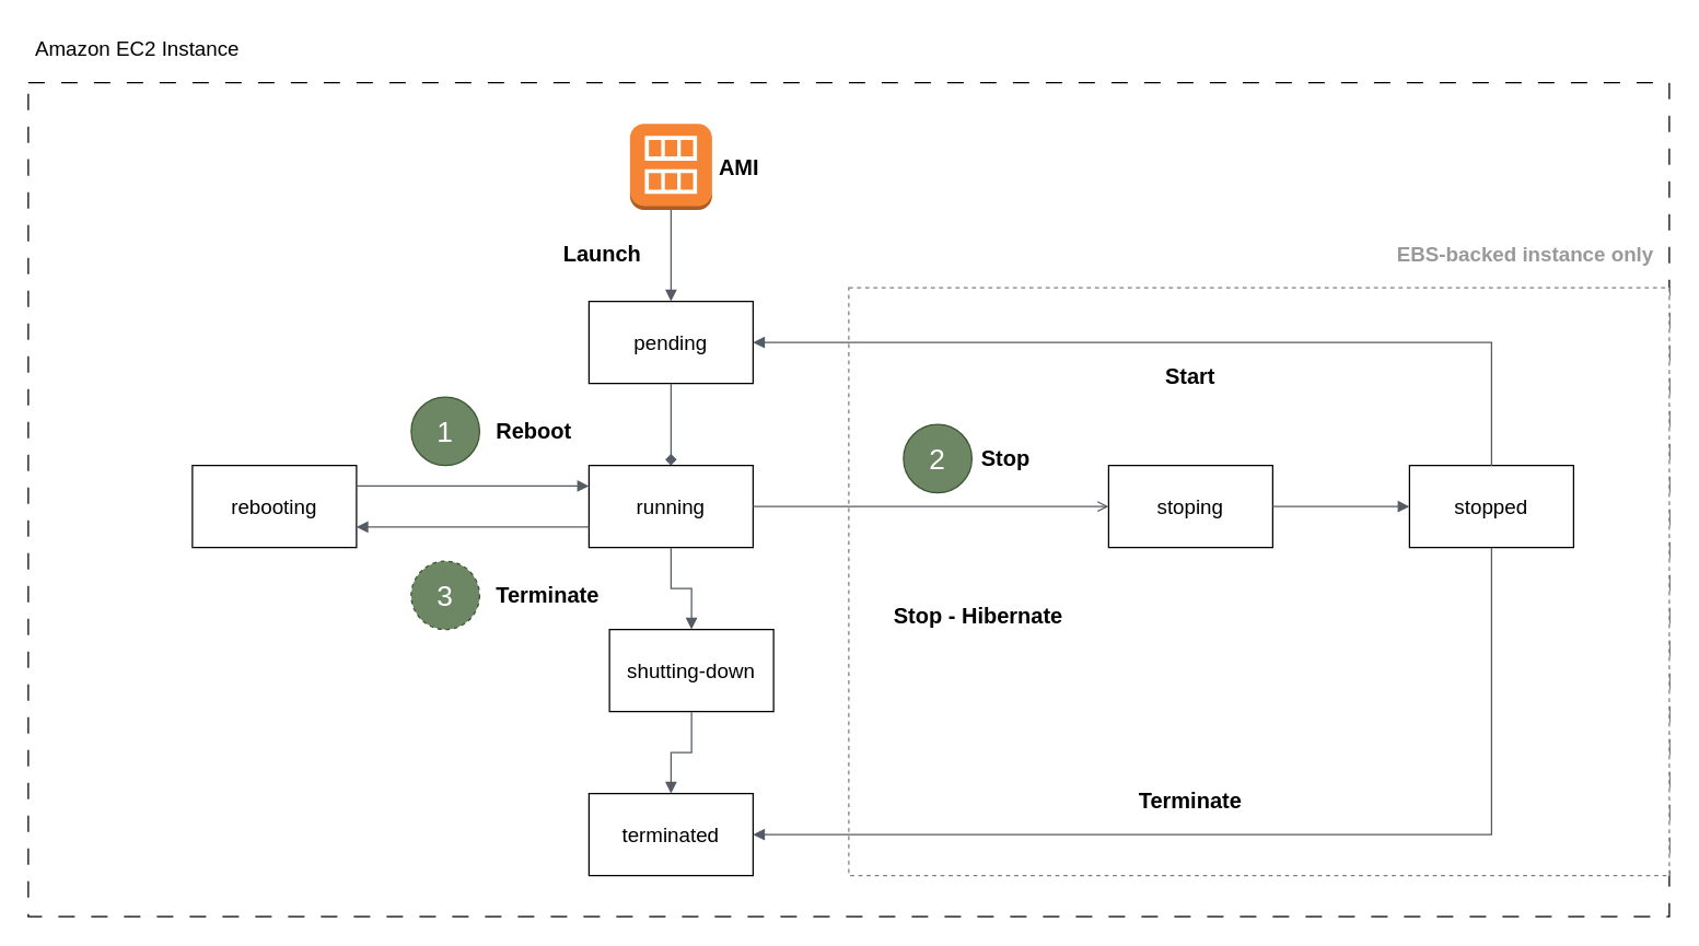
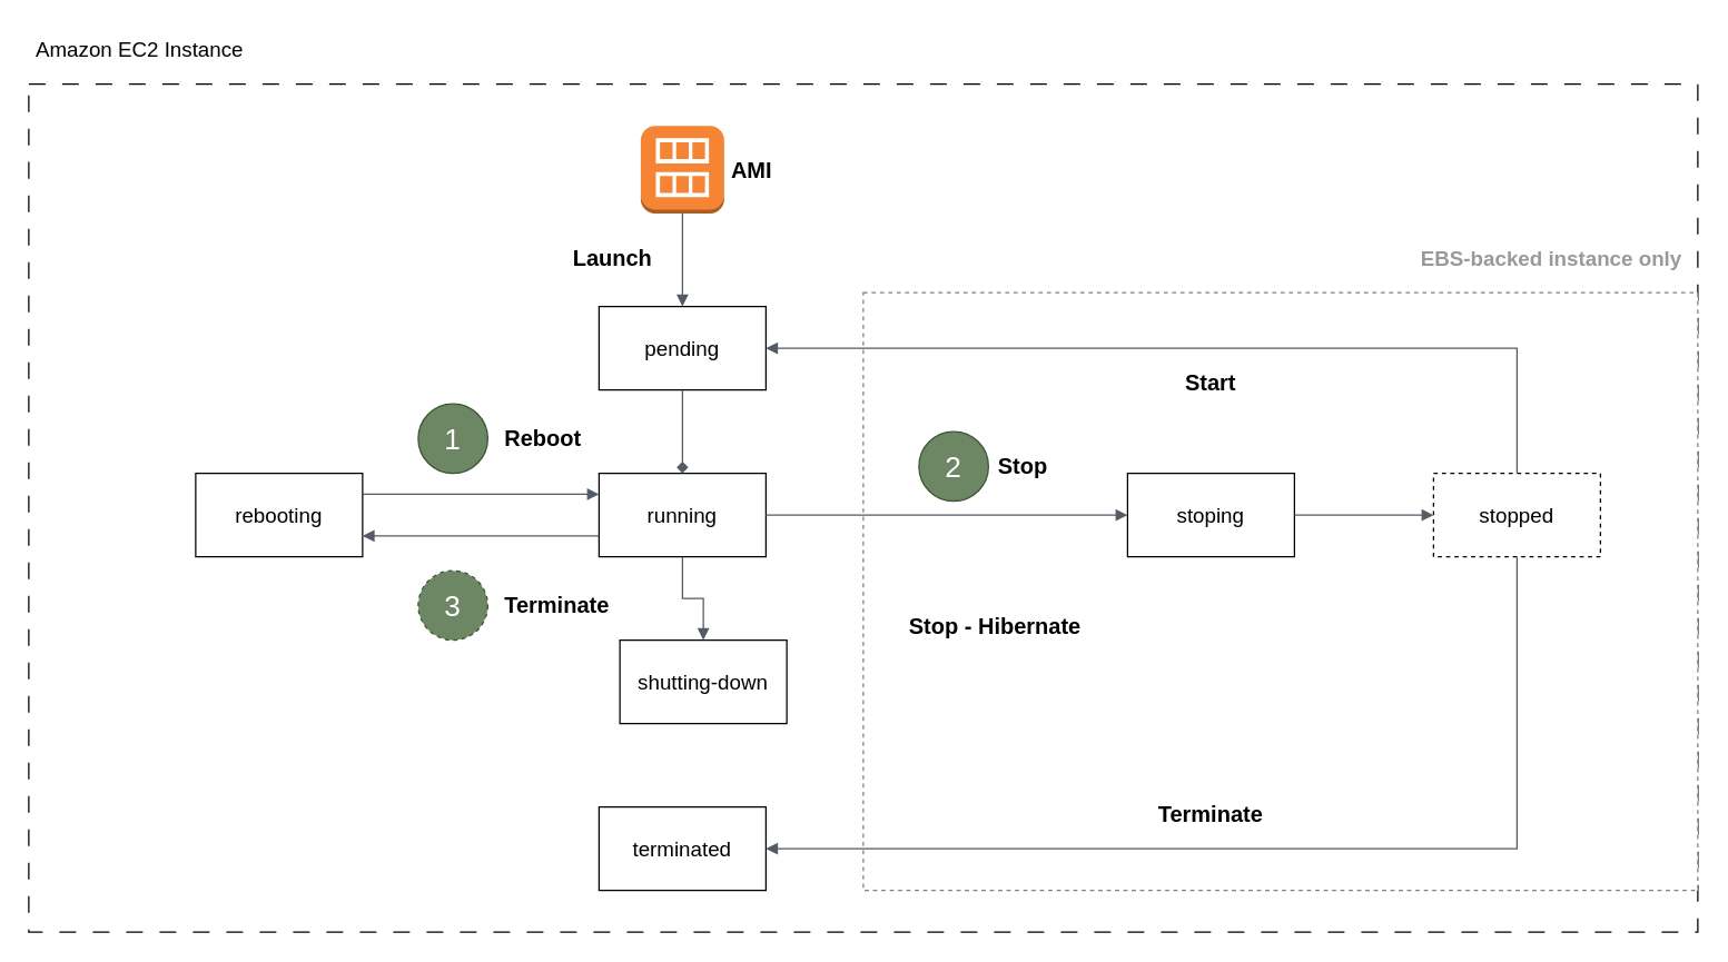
- <mxCell id="12" value="" style="edgeStyle=orthogonalEdgeStyle;html=1;endArrow=open;elbow=vertical;startArrow=none;endFill=1;strokeColor=#545B64;rounded=0;exitX=1;exitY=0.5;exitDx=0;exitDy=0;entryX=0;entryY=0.5;entryDx=0;entryDy=0;fontSize=15;fontStyle=0;" edge="1" parent="1" source="8" target="9"><mxGeometry width="100" relative="1" as="geometry"><mxPoint x="650" y="369.5" as="sourcePoint" /><mxPoint x="750" y="369.5" as="targetPoint" /></mxGeometry></mxCell>
+ <mxCell id="12" value="" style="edgeStyle=orthogonalEdgeStyle;html=1;endArrow=block;elbow=vertical;startArrow=none;endFill=1;strokeColor=#545B64;rounded=0;exitX=1;exitY=0.5;exitDx=0;exitDy=0;entryX=0;entryY=0.5;entryDx=0;entryDy=0;fontSize=15;fontStyle=0" edge="1" parent="1" source="8" target="9"><mxGeometry width="100" relative="1" as="geometry"><mxPoint x="650" y="369.5" as="sourcePoint" /><mxPoint x="750" y="369.5" as="targetPoint" /></mxGeometry></mxCell>
- <mxCell id="10" value="stopped" style="rounded=0;whiteSpace=wrap;html=1;fontSize=15;fontStyle=0" vertex="1" parent="1"><mxGeometry x="1030" y="340" width="120" height="60" as="geometry" /></mxCell>
+ <mxCell id="10" value="stopped" style="rounded=0;whiteSpace=wrap;html=1;fontSize=15;fontStyle=0;dashed=1;" vertex="1" parent="1"><mxGeometry x="1030" y="340" width="120" height="60" as="geometry" /></mxCell>
- <mxCell id="27" value="" style="edgeStyle=orthogonalEdgeStyle;html=1;endArrow=block;elbow=vertical;startArrow=none;endFill=1;strokeColor=#545B64;rounded=0;fontSize=15;fontStyle=0" edge="1" parent="1" source="5" target="4"><mxGeometry width="100" relative="1" as="geometry"><mxPoint x="489.5" y="520" as="sourcePoint" /><mxPoint x="489.5" y="587" as="targetPoint" /></mxGeometry></mxCell>
